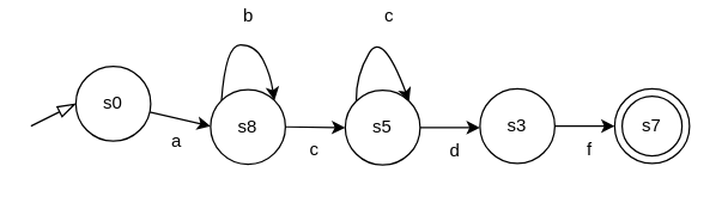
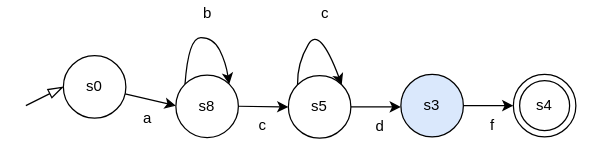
- <mxCell id="14" value="s3" style="ellipse;whiteSpace=wrap;html=1;fontSize=12;" parent="1" vertex="1"><mxGeometry x="320" y="59" width="50" height="50" as="geometry" /></mxCell>
+ <mxCell id="14" value="s3" style="ellipse;whiteSpace=wrap;html=1;fontSize=12;fillColor=#dae8fc;" parent="1" vertex="1"><mxGeometry x="320" y="59" width="50" height="50" as="geometry" /></mxCell>
- <mxCell id="15" value="s7" style="ellipse;whiteSpace=wrap;html=1;fontSize=12;fillColor=none;" parent="1" vertex="1"><mxGeometry x="410" y="59" width="50" height="50" as="geometry" /></mxCell>
+ <mxCell id="15" value="s4" style="ellipse;whiteSpace=wrap;html=1;fontSize=12;fillColor=none;" parent="1" vertex="1"><mxGeometry x="410" y="59" width="50" height="50" as="geometry" /></mxCell>
